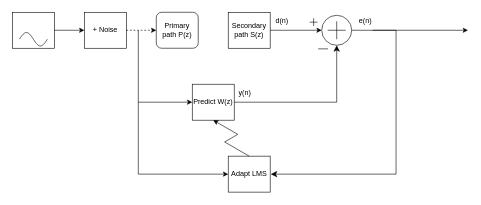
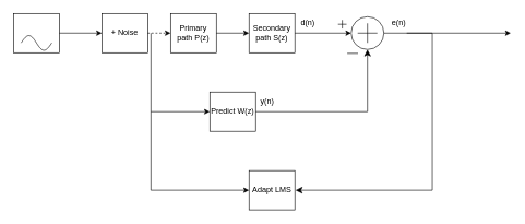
- <mxCell id="5" value="+ Noise" style="rounded=0;whiteSpace=wrap;html=1;fillColor=none;" parent="1" vertex="1"><mxGeometry x="140" y="20" width="70" height="60" as="geometry" /></mxCell>
+ <mxCell id="5" value="+ Noise" style="rounded=0;whiteSpace=wrap;html=1;fillColor=none;" parent="1" vertex="1"><mxGeometry x="155" y="20" width="70" height="60" as="geometry" /></mxCell>
- <mxCell id="6" value="Primary path P(z)" style="whiteSpace=wrap;html=1;fillColor=none;rounded=1;" parent="1" vertex="1"><mxGeometry x="260" y="20" width="70" height="60" as="geometry" /></mxCell>
+ <mxCell id="6" value="Primary path P(z)" style="rounded=0;whiteSpace=wrap;html=1;fillColor=none;" parent="1" vertex="1"><mxGeometry x="260" y="20" width="70" height="60" as="geometry" /></mxCell>
+ <mxCell id="10" value="" style="endArrow=classic;html=1;rounded=0;exitX=1;exitY=0.5;exitDx=0;exitDy=0;entryX=0;entryY=0.5;entryDx=0;entryDy=0;" parent="1" source="6" target="7" edge="1"><mxGeometry width="50" height="50" relative="1" as="geometry"><mxPoint x="400" y="150" as="sourcePoint" /><mxPoint x="450" y="150" as="targetPoint" /></mxGeometry></mxCell>
- <mxCell id="20" value="" style="endArrow=classic;html=1;rounded=0;exitX=0.5;exitY=0;exitDx=0;exitDy=0;edgeStyle=isometricEdgeStyle;elbow=vertical;entryX=0.5;entryY=1;entryDx=0;entryDy=0;" parent="1" source="19" target="14" edge="1"><mxGeometry width="50" height="50" relative="1" as="geometry"><mxPoint x="270" y="260" as="sourcePoint" /><mxPoint x="280" y="110" as="targetPoint" /></mxGeometry></mxCell>
